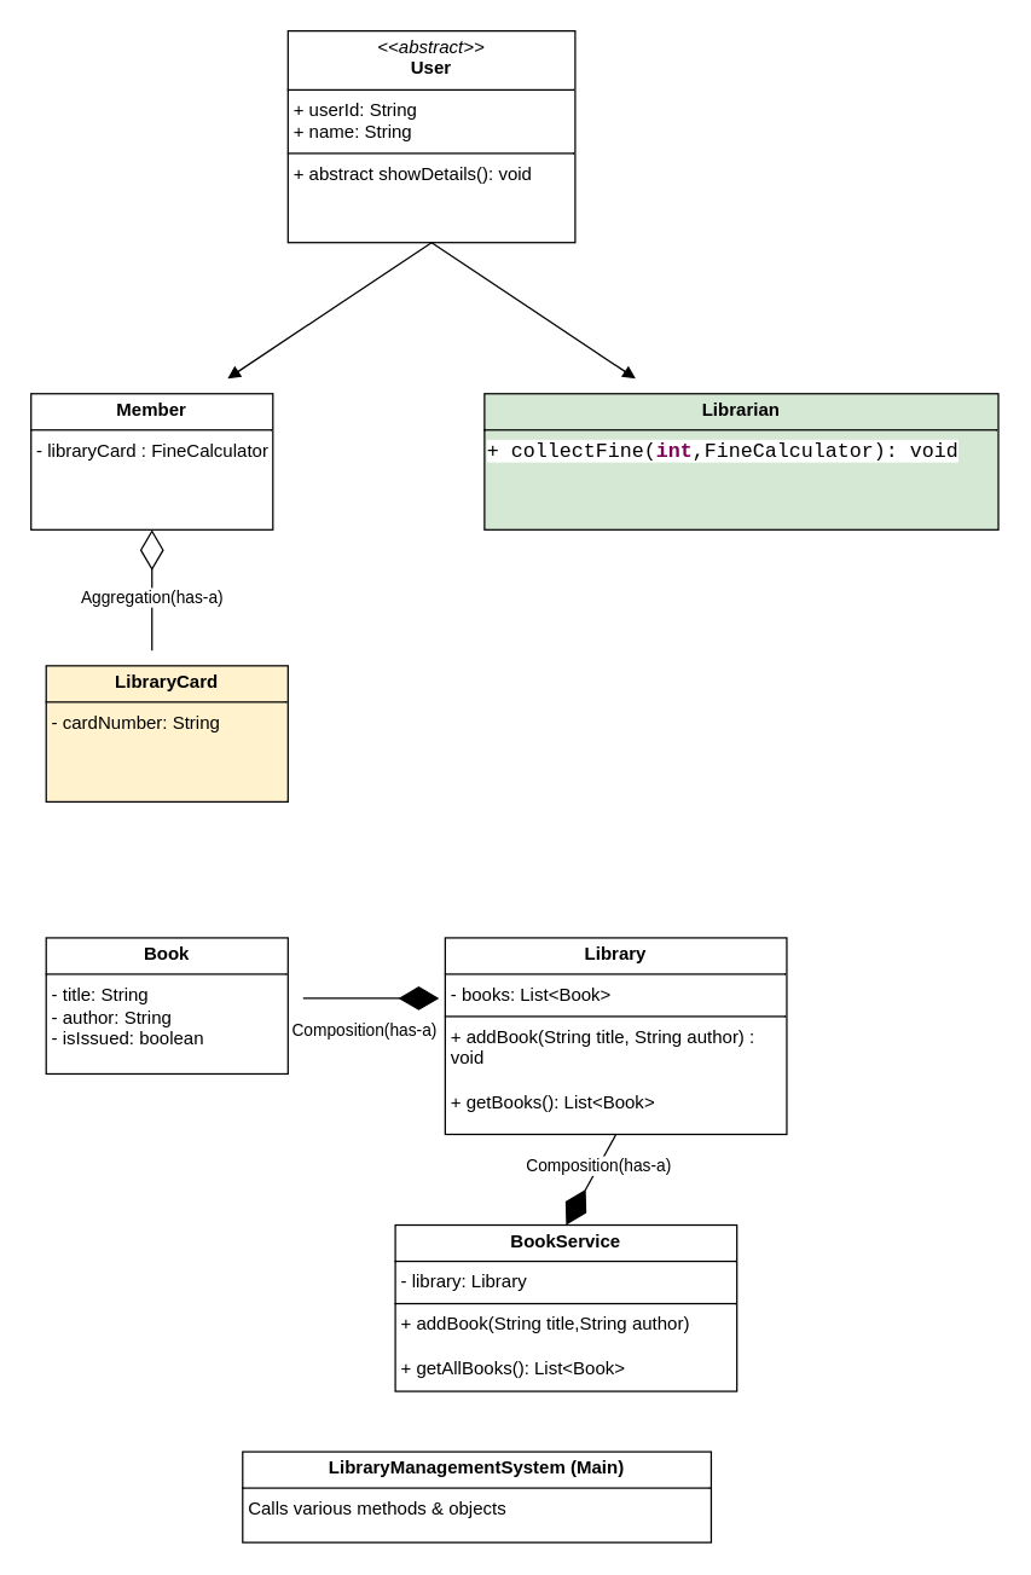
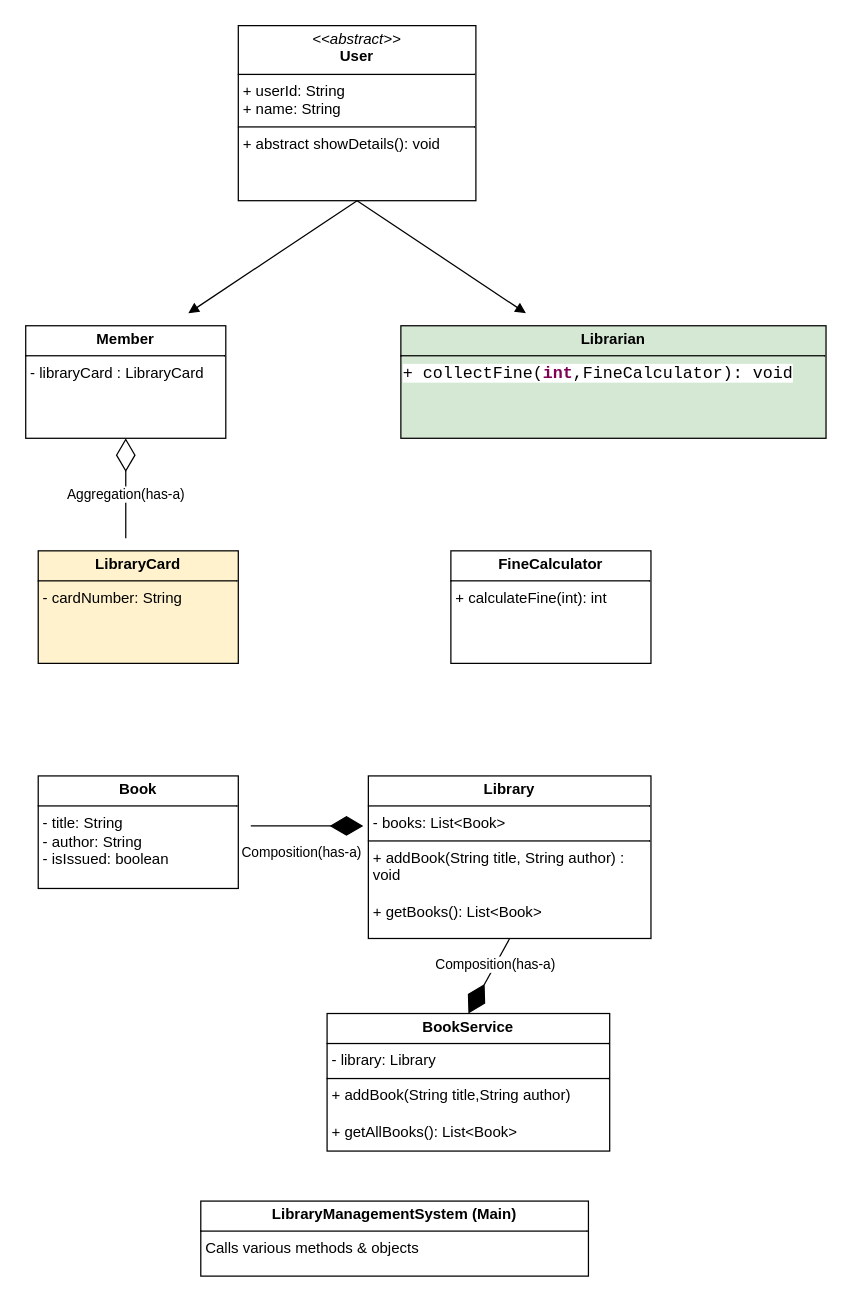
- <mxCell id="3" value="&lt;p style=&quot;margin:0px;margin-top:4px;text-align:center;&quot;&gt;&lt;b&gt;Member&lt;/b&gt;&lt;/p&gt;&lt;hr size=&quot;1&quot; style=&quot;border-style:solid;&quot;&gt;&lt;p style=&quot;margin:0px;margin-left:4px;&quot;&gt;- libraryCard : FineCalculator&lt;/p&gt;&lt;p style=&quot;margin:0px;margin-left:4px;&quot;&gt;&lt;br&gt;&lt;/p&gt;" style="verticalAlign=top;align=left;overflow=fill;html=1;whiteSpace=wrap;" parent="1" vertex="1"><mxGeometry x="20" y="260" width="160" height="90" as="geometry" /></mxCell>
+ <mxCell id="3" value="&lt;p style=&quot;margin:0px;margin-top:4px;text-align:center;&quot;&gt;&lt;b&gt;Member&lt;/b&gt;&lt;/p&gt;&lt;hr size=&quot;1&quot; style=&quot;border-style:solid;&quot;&gt;&lt;p style=&quot;margin:0px;margin-left:4px;&quot;&gt;- libraryCard : LibraryCard&lt;/p&gt;&lt;p style=&quot;margin:0px;margin-left:4px;&quot;&gt;&lt;br&gt;&lt;/p&gt;" style="verticalAlign=top;align=left;overflow=fill;html=1;whiteSpace=wrap;" parent="1" vertex="1"><mxGeometry x="20" y="260" width="160" height="90" as="geometry" /></mxCell>
+ <mxCell id="6" value="&lt;p style=&quot;margin:0px;margin-top:4px;text-align:center;&quot;&gt;&lt;b&gt;FineCalculator&lt;/b&gt;&lt;/p&gt;&lt;hr size=&quot;1&quot; style=&quot;border-style:solid;&quot;&gt;&lt;p style=&quot;margin:0px;margin-left:4px;&quot;&gt;+ calculateFine(int): int&lt;/p&gt;" style="verticalAlign=top;align=left;overflow=fill;html=1;whiteSpace=wrap;" parent="1" vertex="1"><mxGeometry x="360" y="440" width="160" height="90" as="geometry" /></mxCell>
